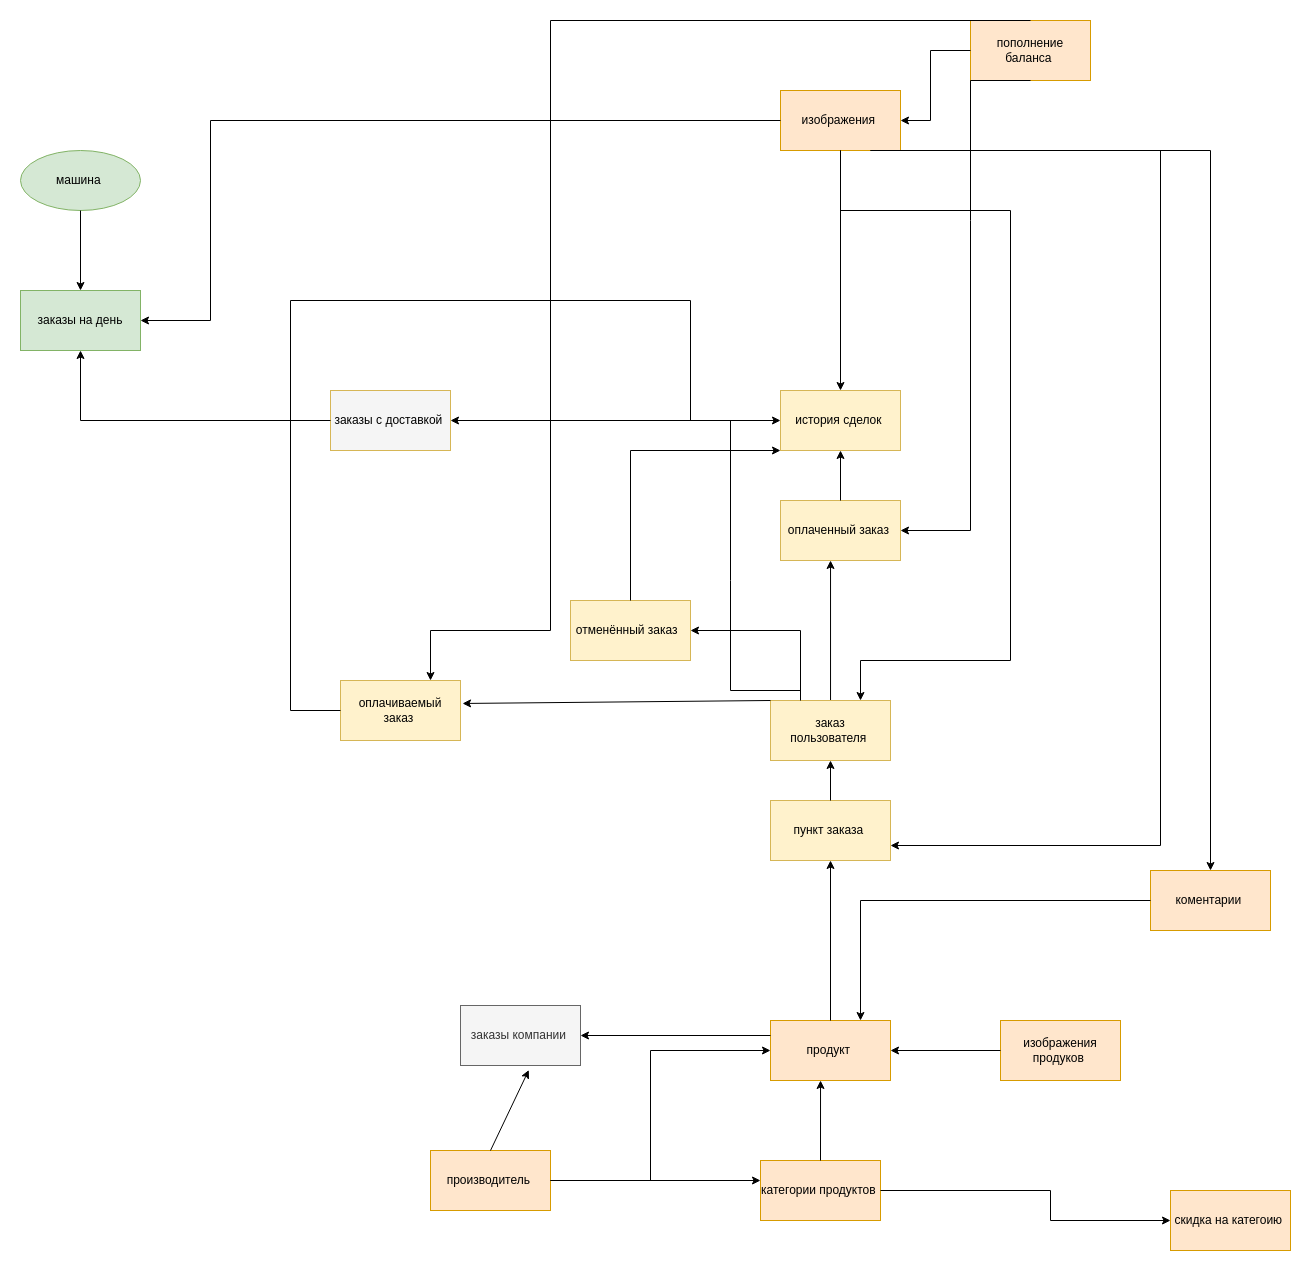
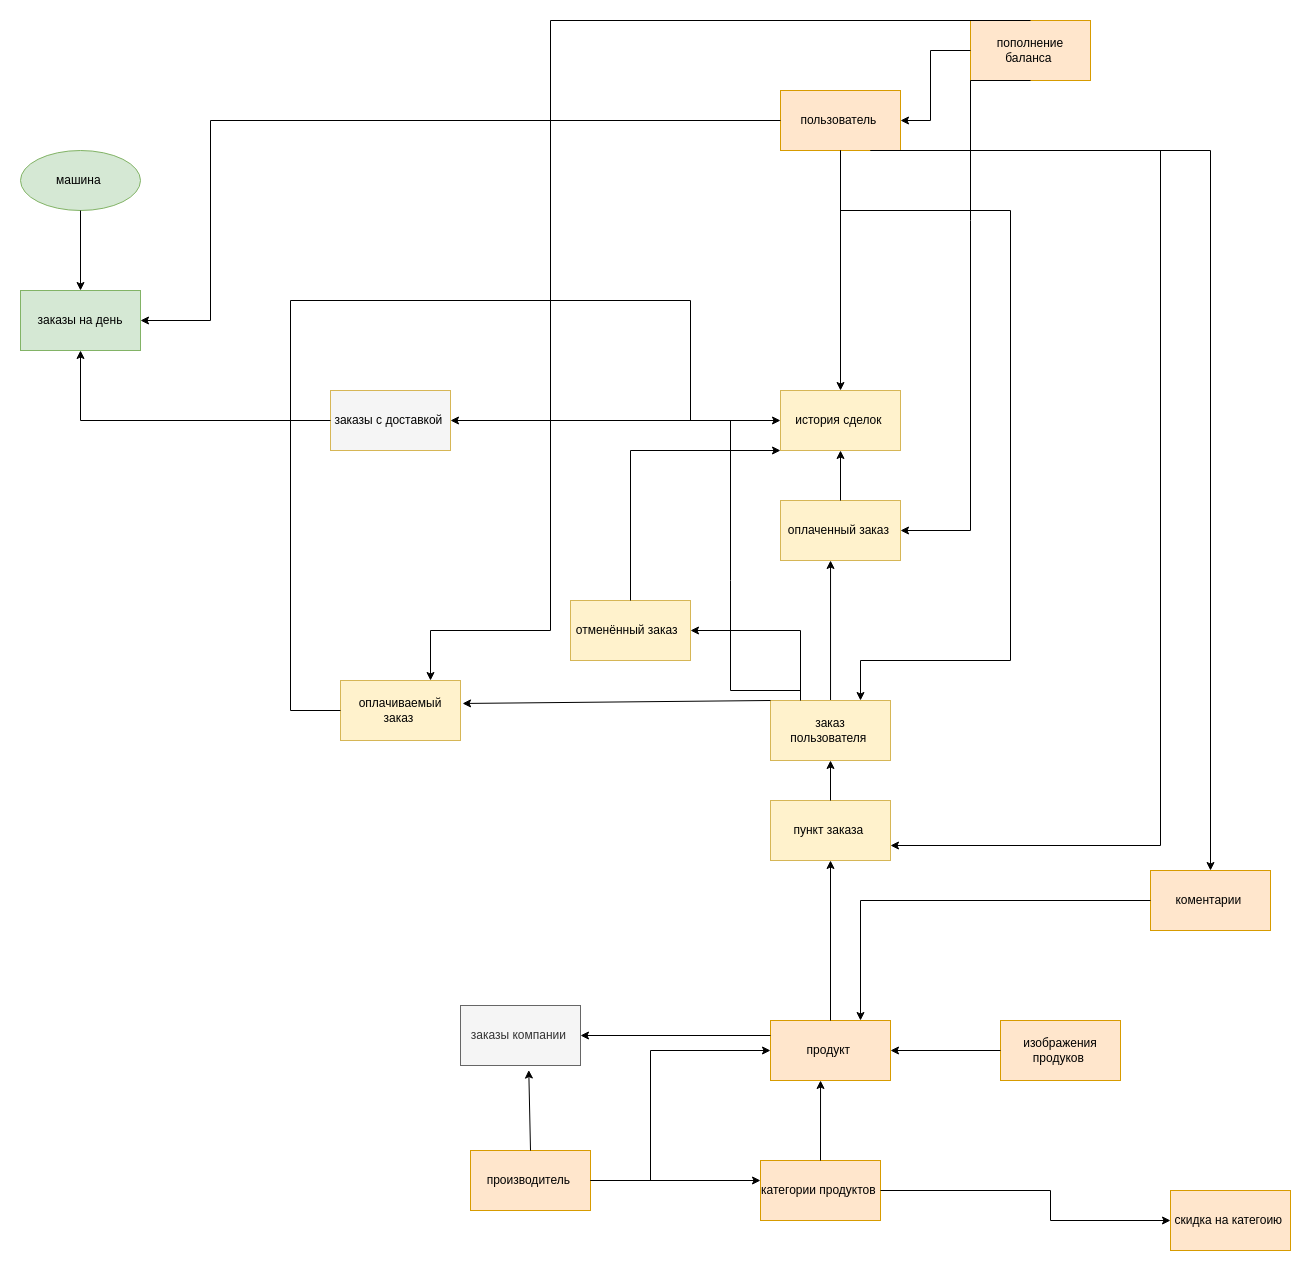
- <mxCell id="2" value="изображения&amp;nbsp;" style="rounded=0;whiteSpace=wrap;html=1;fillColor=#ffe6cc;strokeColor=#d79b00;" parent="1" vertex="1"><mxGeometry x="780" y="90" width="120" height="60" as="geometry" /></mxCell>
+ <mxCell id="2" value="пользователь&amp;nbsp;" style="rounded=0;whiteSpace=wrap;html=1;fillColor=#ffe6cc;strokeColor=#d79b00;" parent="1" vertex="1"><mxGeometry x="780" y="90" width="120" height="60" as="geometry" /></mxCell>
- <mxCell id="18" value="производитель&amp;nbsp;" style="rounded=0;whiteSpace=wrap;html=1;fillColor=#ffe6cc;strokeColor=#d79b00;" parent="1" vertex="1"><mxGeometry x="430" y="1150" width="120" height="60" as="geometry" /></mxCell>
+ <mxCell id="18" value="производитель&amp;nbsp;" style="rounded=0;whiteSpace=wrap;html=1;fillColor=#ffe6cc;strokeColor=#d79b00;" parent="1" vertex="1"><mxGeometry x="470" y="1150" width="120" height="60" as="geometry" /></mxCell>
